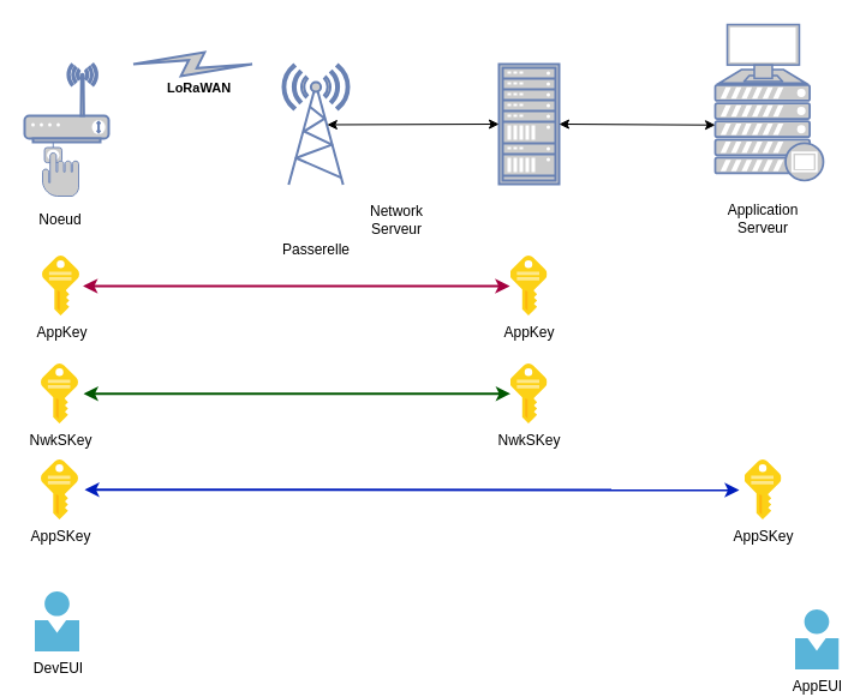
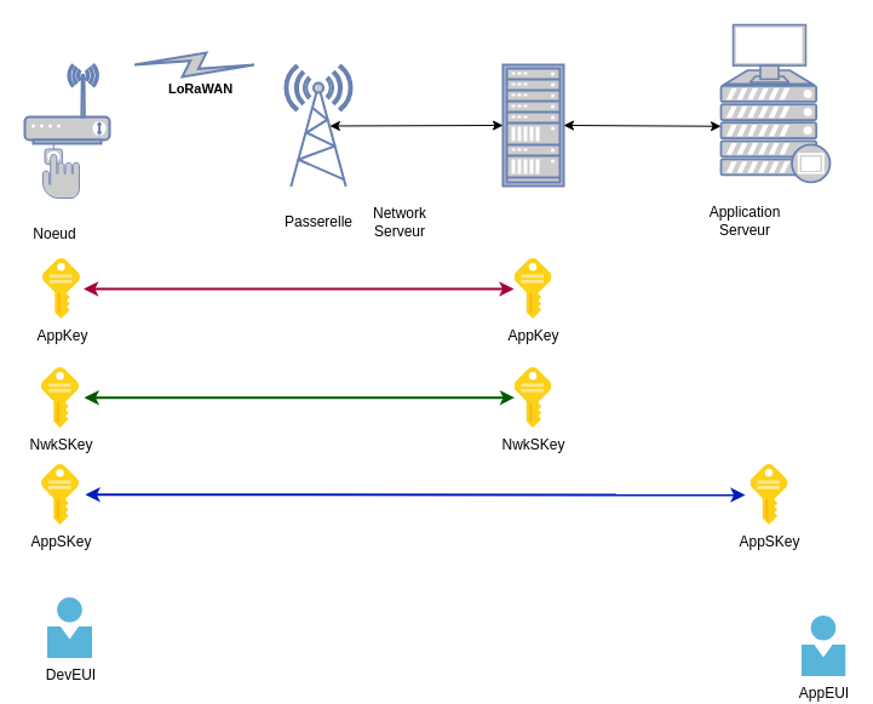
- <mxCell id="12" value="Application Serveur" style="text;html=1;strokeColor=none;fillColor=none;align=center;verticalAlign=middle;whiteSpace=wrap;rounded=0;" parent="1" vertex="1"><mxGeometry x="615" y="172" width="40" height="20" as="geometry" /></mxCell>
+ <mxCell id="12" value="Application Serveur" style="text;html=1;strokeColor=none;fillColor=none;align=center;verticalAlign=middle;whiteSpace=wrap;rounded=0;" parent="1" vertex="1"><mxGeometry x="595" y="172" width="40" height="20" as="geometry" /></mxCell>
- <mxCell id="10" value="Noeud" style="text;html=1;strokeColor=none;fillColor=none;align=center;verticalAlign=middle;whiteSpace=wrap;rounded=0;" parent="1" vertex="1"><mxGeometry x="30" y="173" width="40" height="20" as="geometry" /></mxCell>
+ <mxCell id="10" value="Noeud" style="text;html=1;strokeColor=none;fillColor=none;align=center;verticalAlign=middle;whiteSpace=wrap;rounded=0;" parent="1" vertex="1"><mxGeometry x="25" y="183" width="40" height="20" as="geometry" /></mxCell>
- <mxCell id="9" value="Passerelle" style="text;html=1;strokeColor=none;fillColor=none;align=center;verticalAlign=middle;whiteSpace=wrap;rounded=0;" parent="1" vertex="1"><mxGeometry x="227.5" y="198" width="70" height="20" as="geometry" /></mxCell>
+ <mxCell id="9" value="Passerelle" style="text;html=1;strokeColor=none;fillColor=none;align=center;verticalAlign=middle;whiteSpace=wrap;rounded=0;" parent="1" vertex="1"><mxGeometry x="227.5" y="173" width="70" height="20" as="geometry" /></mxCell>
- <mxCell id="21" value="DevEUI" style="aspect=fixed;html=1;points=[];align=center;image;fontSize=12;image=img/lib/mscae/Person.svg;" vertex="1" parent="1"><mxGeometry x="29" y="493" width="37" height="50" as="geometry" /></mxCell>
+ <mxCell id="21" value="DevEUI" style="aspect=fixed;html=1;points=[];align=center;image;fontSize=12;image=img/lib/mscae/Person.svg;" vertex="1" parent="1"><mxGeometry x="39" y="493" width="37" height="50" as="geometry" /></mxCell>
